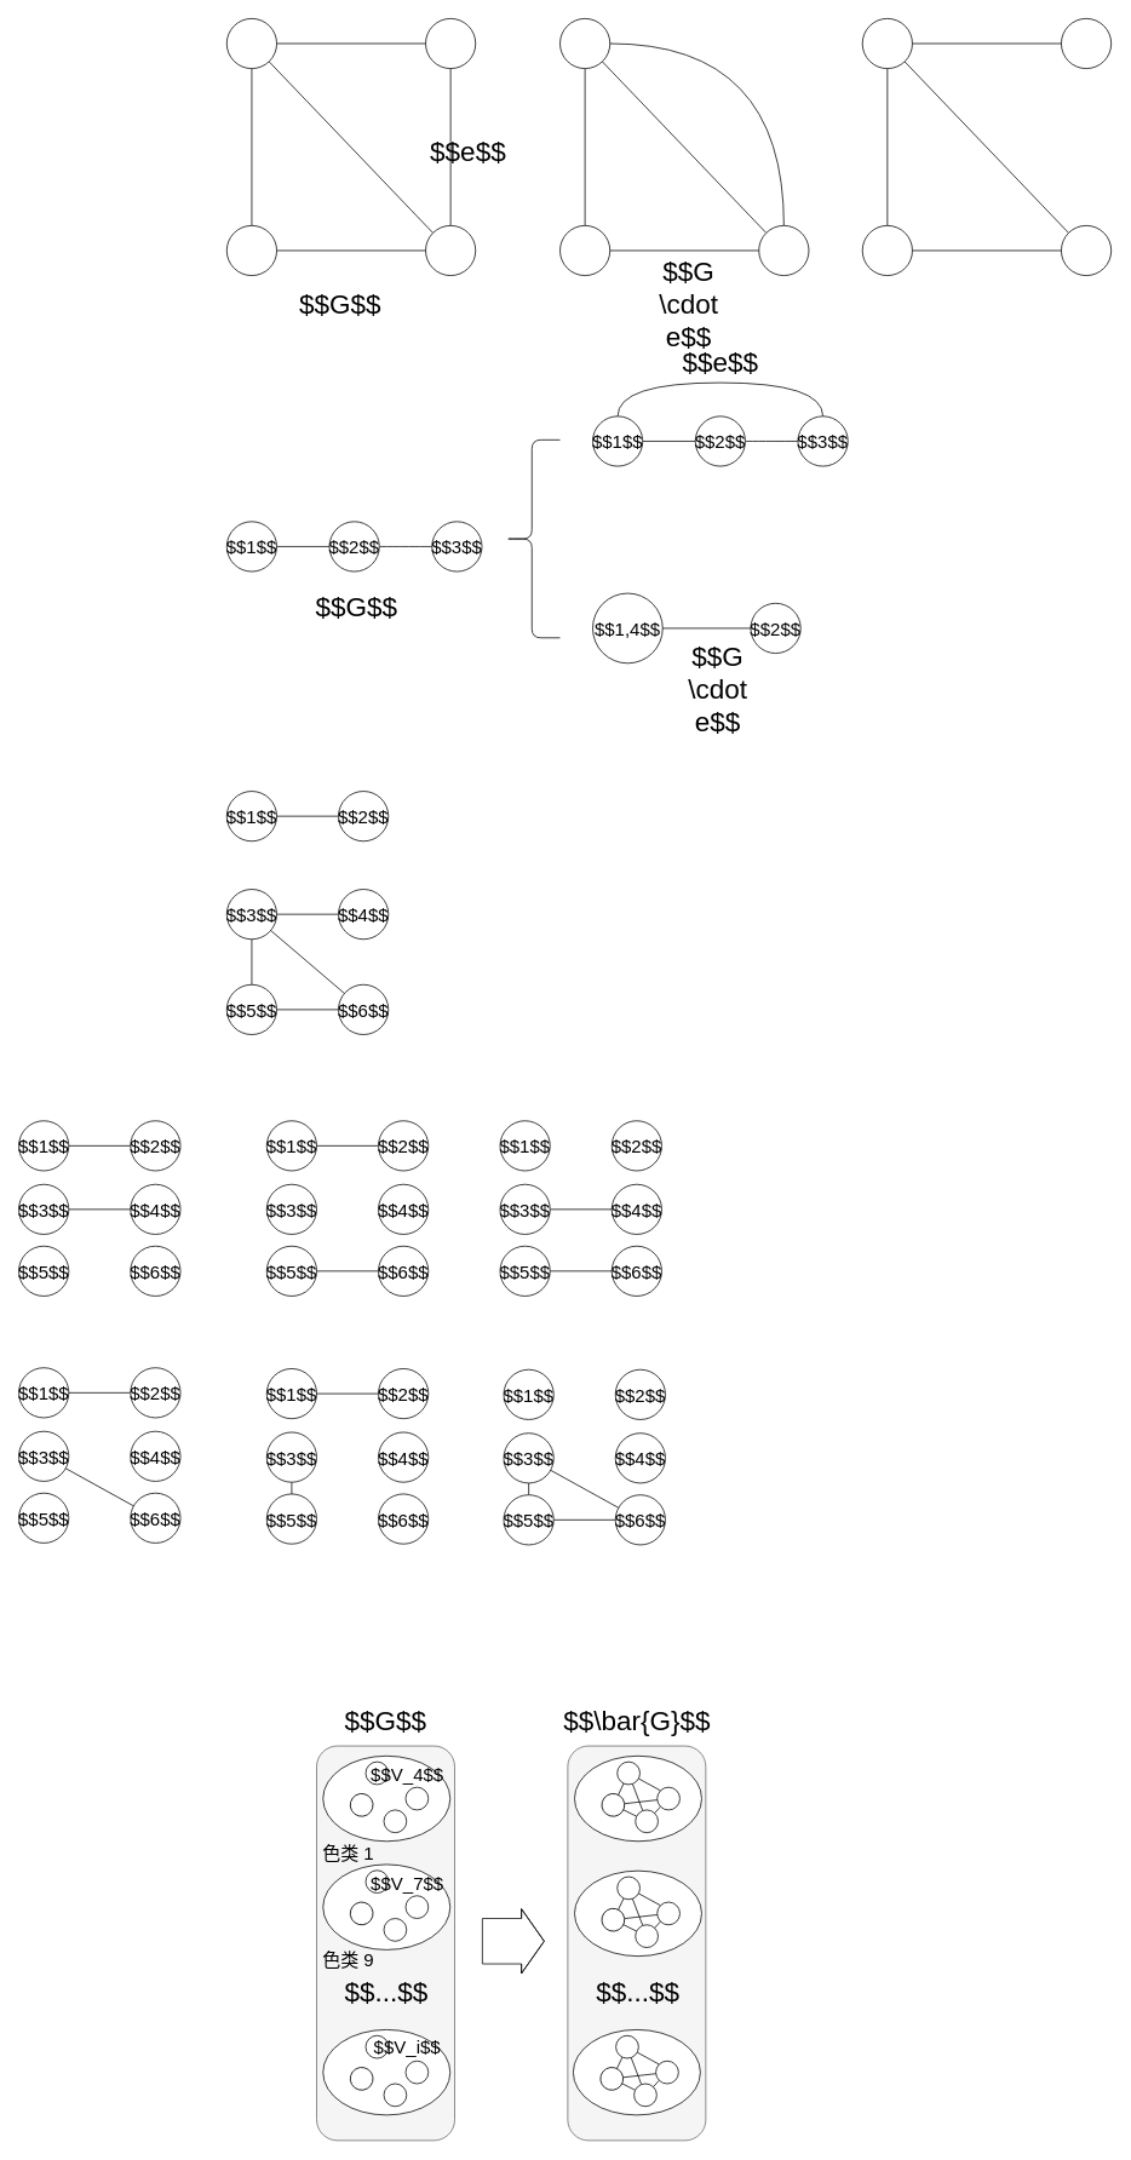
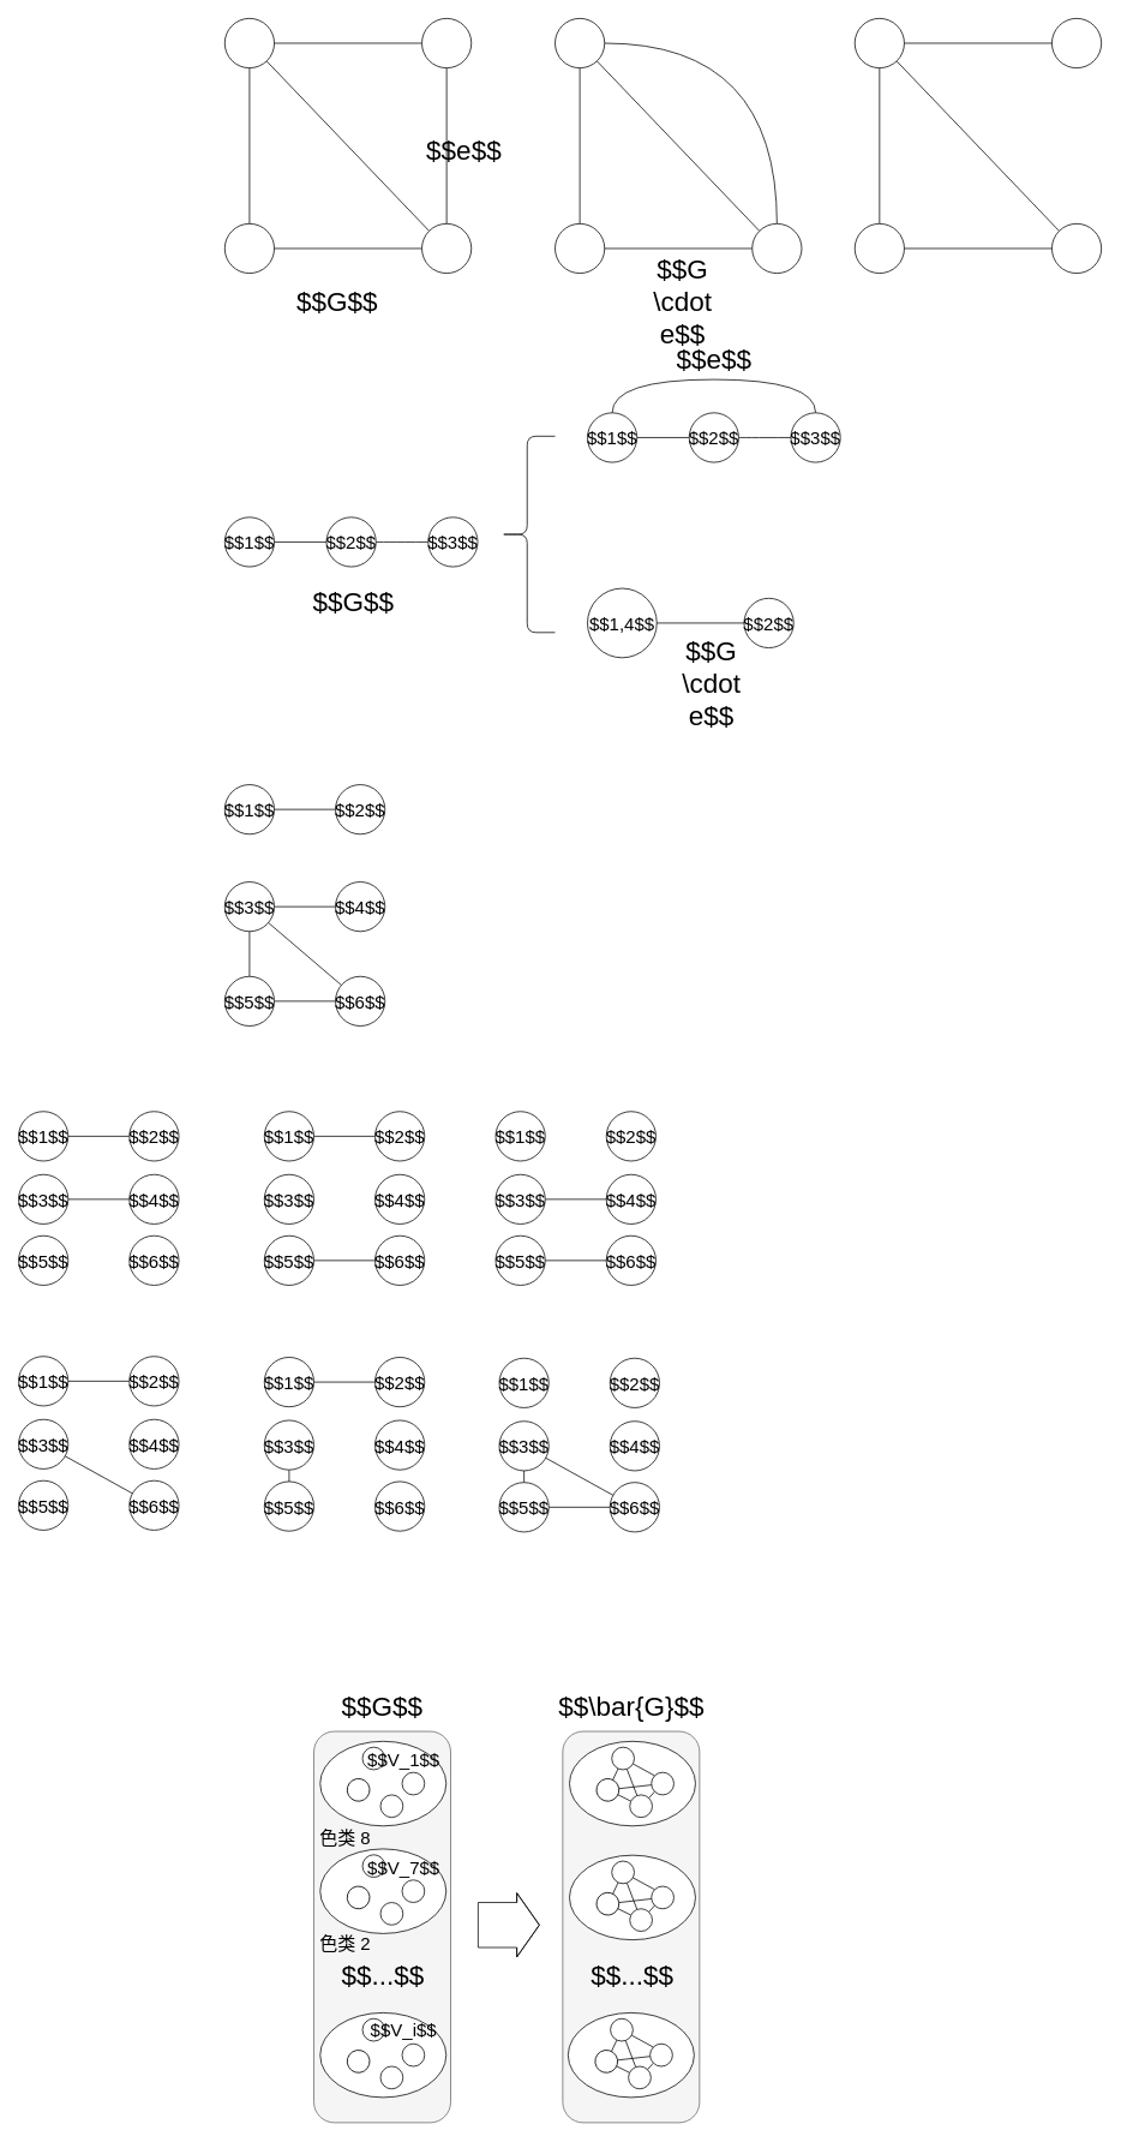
- <mxCell id="164" value="$$V_4$$" style="text;html=1;strokeColor=none;fillColor=none;align=center;verticalAlign=middle;whiteSpace=wrap;rounded=0;fontSize=20;" vertex="1" parent="1"><mxGeometry x="417" y="1942.25" width="62" height="20.5" as="geometry" /></mxCell>
+ <mxCell id="164" value="$$V_1$$" style="text;html=1;strokeColor=none;fillColor=none;align=center;verticalAlign=middle;whiteSpace=wrap;rounded=0;fontSize=20;" vertex="1" parent="1"><mxGeometry x="417" y="1942.25" width="62" height="20.5" as="geometry" /></mxCell>
- <mxCell id="160" value="色类 1" style="text;html=1;strokeColor=none;fillColor=none;align=center;verticalAlign=middle;whiteSpace=wrap;rounded=0;fontSize=20;" vertex="1" parent="1"><mxGeometry x="352" y="2030" width="62" height="20.5" as="geometry" /></mxCell>
+ <mxCell id="160" value="色类 8" style="text;html=1;strokeColor=none;fillColor=none;align=center;verticalAlign=middle;whiteSpace=wrap;rounded=0;fontSize=20;" vertex="1" parent="1"><mxGeometry x="352" y="2030" width="62" height="20.5" as="geometry" /></mxCell>
- <mxCell id="163" value="色类 9" style="text;html=1;strokeColor=none;fillColor=none;align=center;verticalAlign=middle;whiteSpace=wrap;rounded=0;fontSize=20;" vertex="1" parent="1"><mxGeometry x="352" y="2148" width="62" height="20.5" as="geometry" /></mxCell>
+ <mxCell id="163" value="色类 2" style="text;html=1;strokeColor=none;fillColor=none;align=center;verticalAlign=middle;whiteSpace=wrap;rounded=0;fontSize=20;" vertex="1" parent="1"><mxGeometry x="352" y="2148" width="62" height="20.5" as="geometry" /></mxCell>
